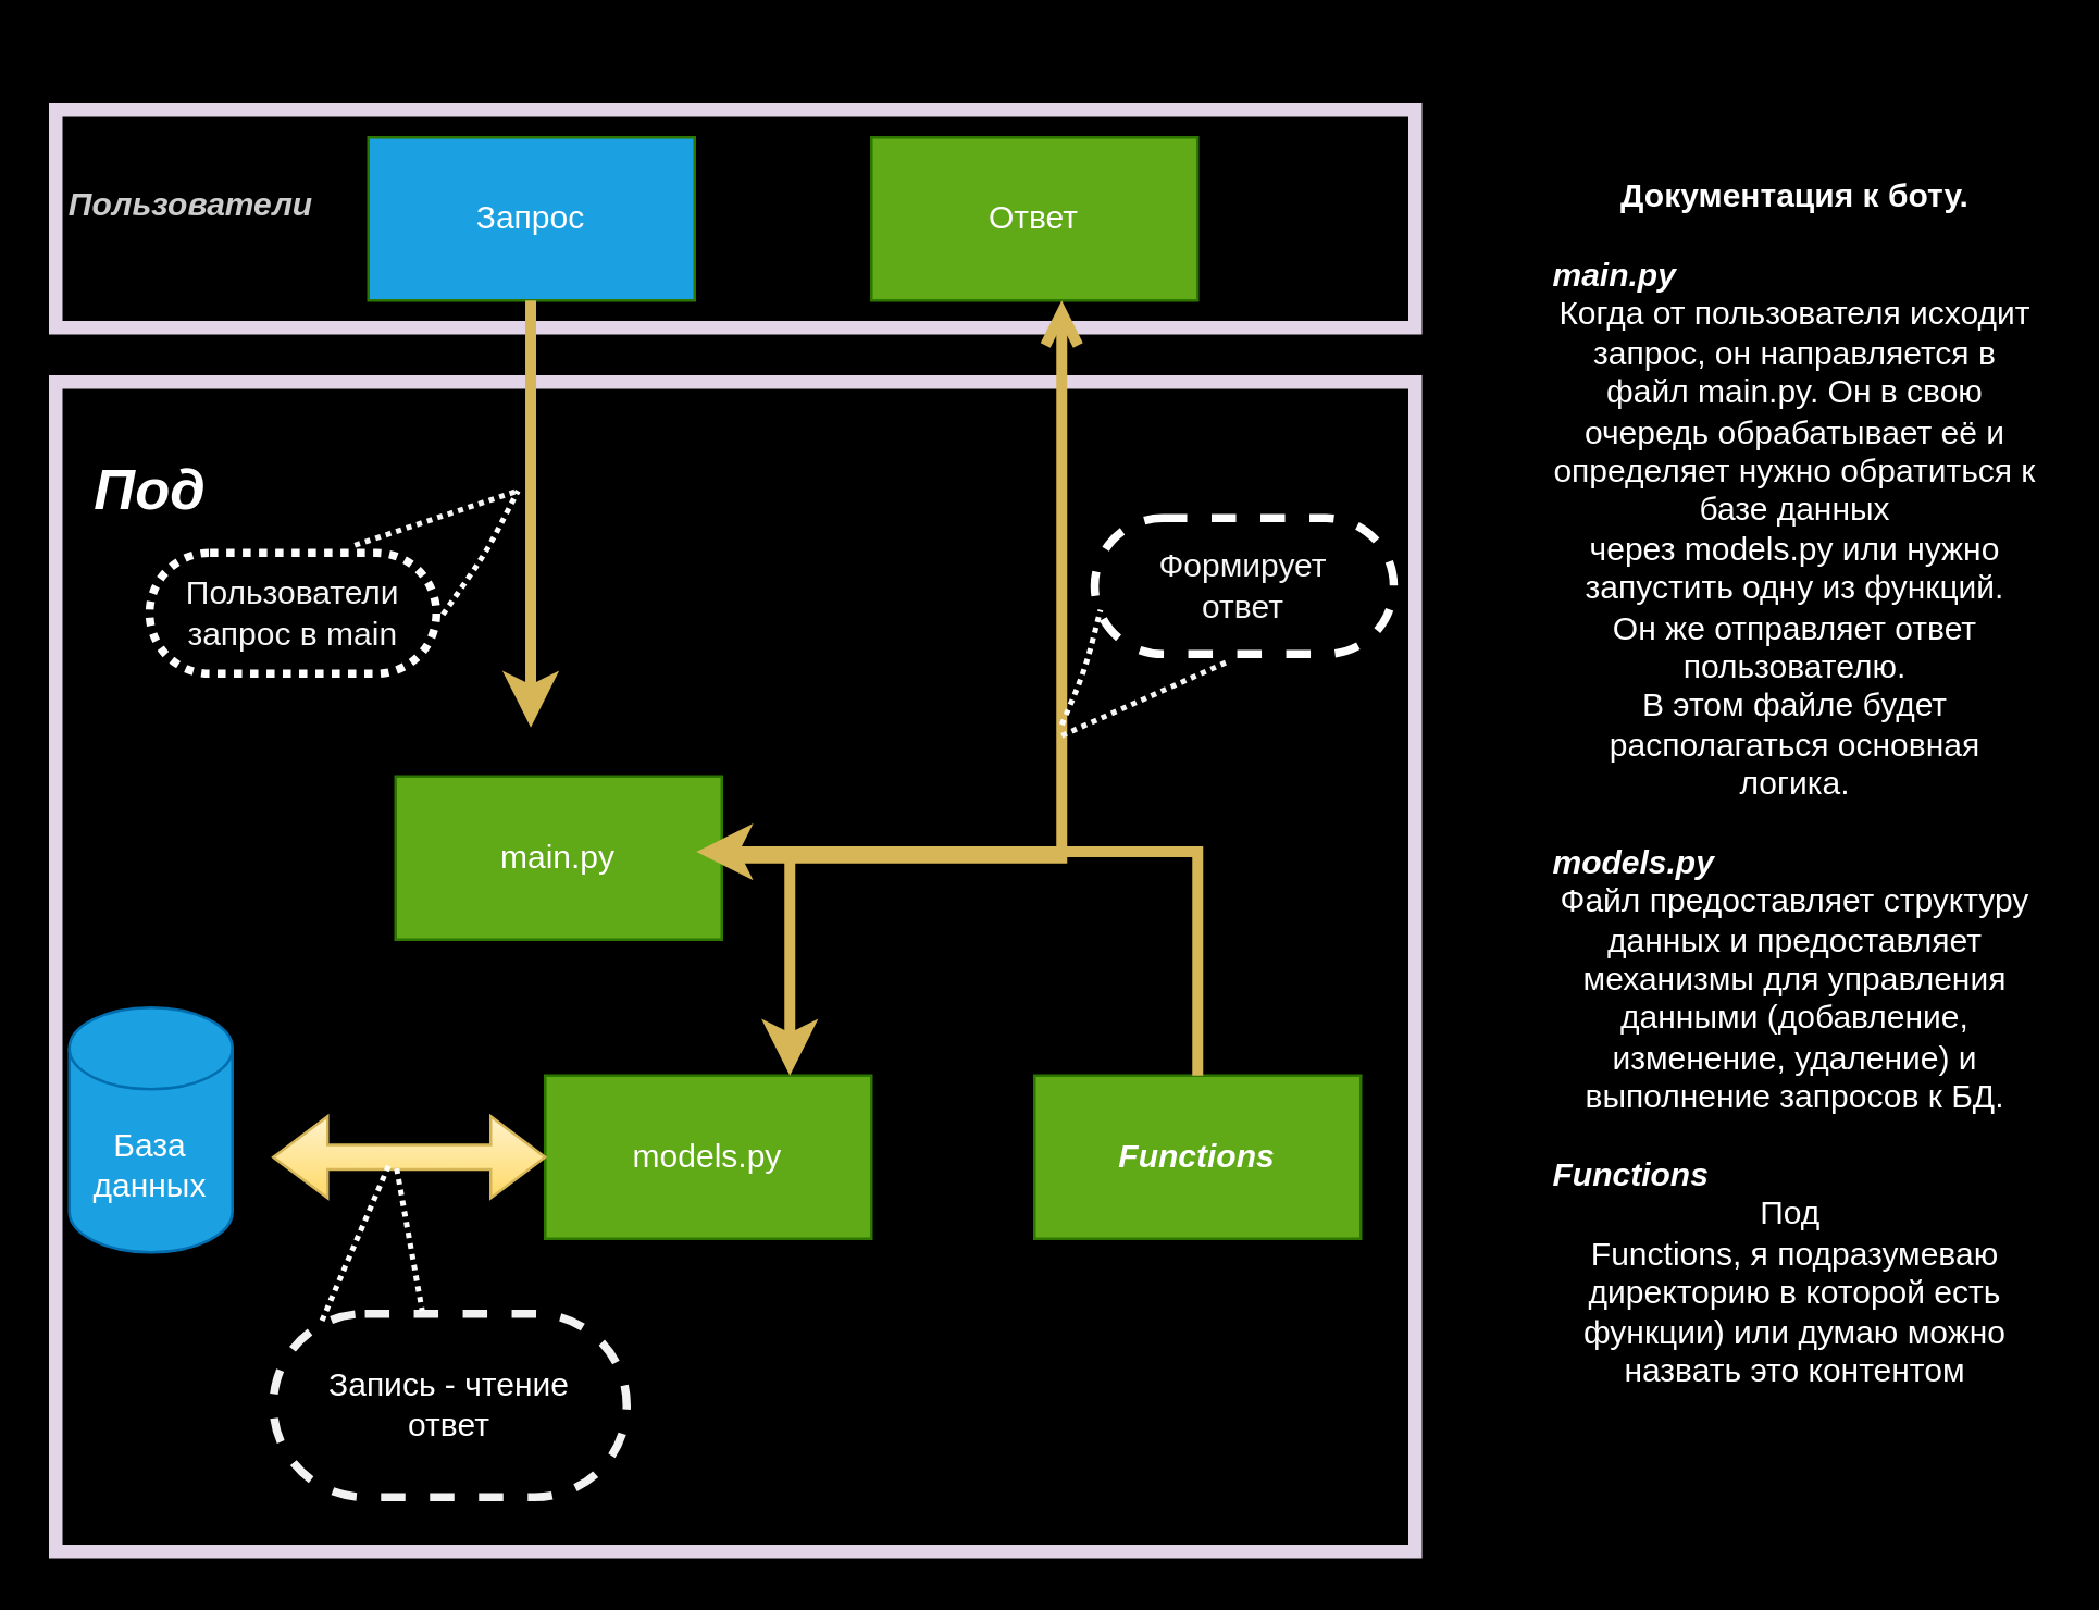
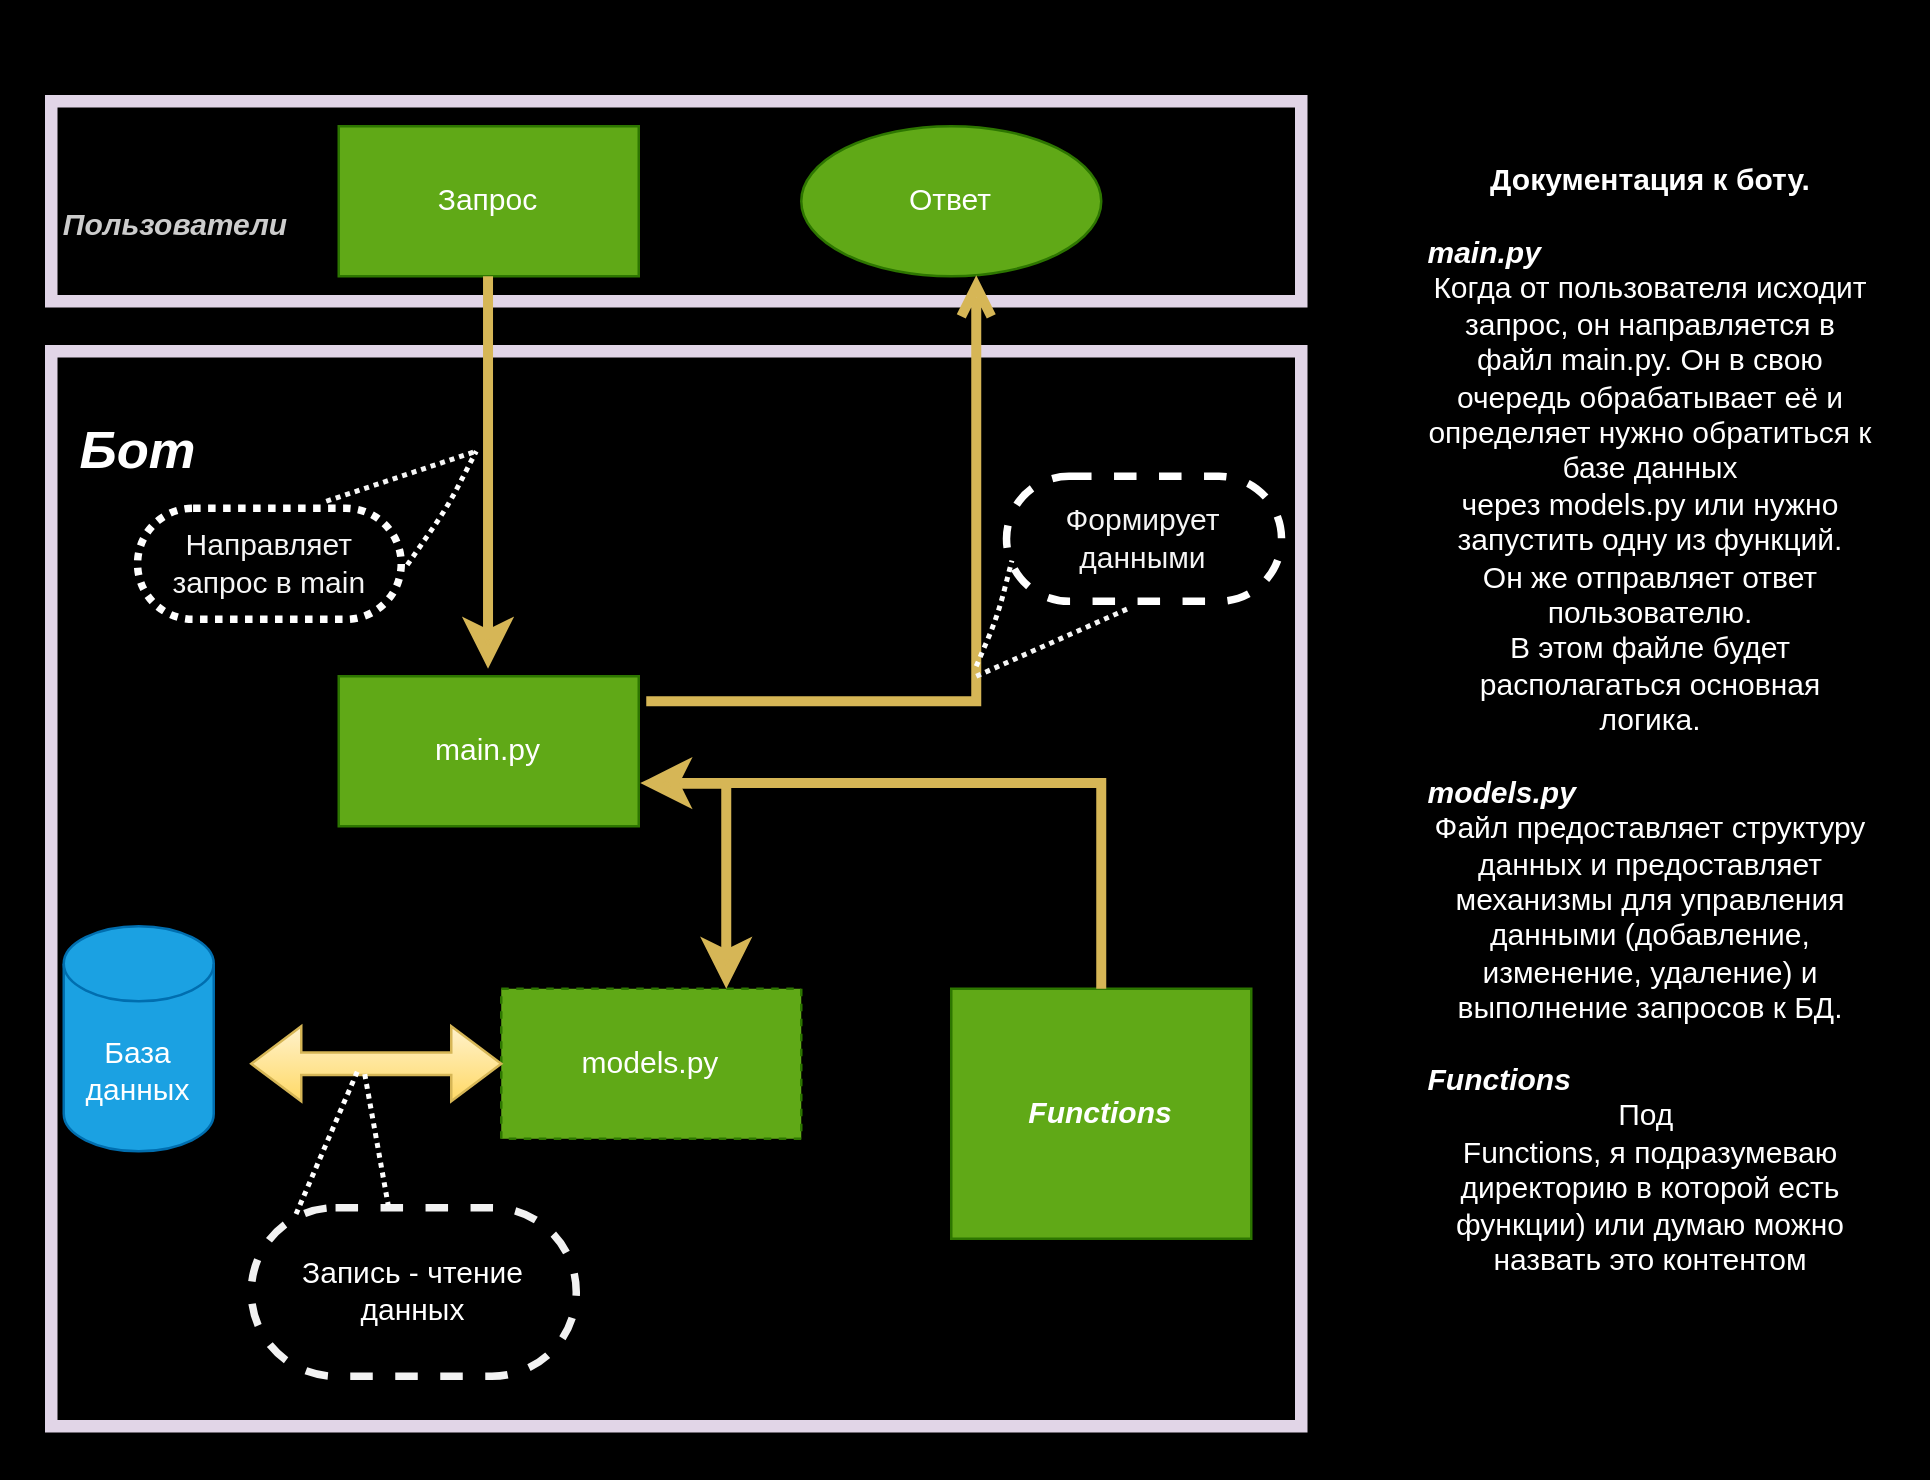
- <mxCell id="8" value="&lt;b&gt;&lt;i&gt;&lt;font color=&quot;#cccccc&quot;&gt;Пользователи&lt;/font&gt;&lt;/i&gt;&lt;/b&gt;" style="text;strokeColor=none;align=center;fillColor=none;html=1;verticalAlign=middle;whiteSpace=wrap;rounded=0;labelBackgroundColor=none;fontColor=#FFFFFF;" vertex="1" parent="3"><mxGeometry x="20" y="20" width="60" height="30" as="geometry" /></mxCell>
+ <mxCell id="8" value="&lt;b&gt;&lt;i&gt;&lt;font color=&quot;#cccccc&quot;&gt;Пользователи&lt;/font&gt;&lt;/i&gt;&lt;/b&gt;" style="text;strokeColor=none;align=center;fillColor=none;html=1;verticalAlign=middle;whiteSpace=wrap;rounded=0;labelBackgroundColor=none;fontColor=#FFFFFF;" vertex="1" parent="3"><mxGeometry x="20" y="35" width="60" height="30" as="geometry" /></mxCell>
- <mxCell id="6" value="Запрос" style="rounded=0;whiteSpace=wrap;html=1;fillColor=#1ba1e2;strokeColor=#2D7600;labelBackgroundColor=none;fontColor=#ffffff;" vertex="1" parent="3"><mxGeometry x="115" y="10" width="120" height="60" as="geometry" /></mxCell>
+ <mxCell id="6" value="Запрос" style="rounded=0;whiteSpace=wrap;html=1;fillColor=#60a917;strokeColor=#2D7600;labelBackgroundColor=none;fontColor=#ffffff;" vertex="1" parent="3"><mxGeometry x="115" y="10" width="120" height="60" as="geometry" /></mxCell>
- <mxCell id="7" value="Ответ" style="rounded=0;whiteSpace=wrap;html=1;fillColor=#60a917;strokeColor=#2D7600;labelBackgroundColor=none;fontColor=#ffffff;" vertex="1" parent="3"><mxGeometry x="300" y="10" width="120" height="60" as="geometry" /></mxCell>
+ <mxCell id="7" value="Ответ" style="ellipse;whiteSpace=wrap;html=1;fillColor=#60a917;strokeColor=#2D7600;labelBackgroundColor=none;fontColor=#ffffff;" vertex="1" parent="3"><mxGeometry x="300" y="10" width="120" height="60" as="geometry" /></mxCell>
- <mxCell id="9" value="&lt;b style=&quot;border-color: var(--border-color); font-family: Helvetica; font-style: normal; font-variant-ligatures: normal; font-variant-caps: normal; letter-spacing: normal; orphans: 2; text-indent: 0px; text-transform: none; widows: 2; word-spacing: 0px; -webkit-text-stroke-width: 0px; text-decoration-thickness: initial; text-decoration-style: initial; text-decoration-color: initial;&quot;&gt;&lt;i style=&quot;border-color: var(--border-color);&quot;&gt;&lt;font style=&quot;font-size: 21px;&quot;&gt;Под&lt;/font&gt;&lt;/i&gt;&lt;/b&gt;" style="text;whiteSpace=wrap;html=1;shadow=0;align=center;fontColor=#FFFFFF;rounded=0;labelBackgroundColor=none;" vertex="1" parent="3"><mxGeometry x="20" y="120" width="30" height="30" as="geometry" /></mxCell>
+ <mxCell id="9" value="&lt;b style=&quot;border-color: var(--border-color); font-family: Helvetica; font-style: normal; font-variant-ligatures: normal; font-variant-caps: normal; letter-spacing: normal; orphans: 2; text-indent: 0px; text-transform: none; widows: 2; word-spacing: 0px; -webkit-text-stroke-width: 0px; text-decoration-thickness: initial; text-decoration-style: initial; text-decoration-color: initial;&quot;&gt;&lt;i style=&quot;border-color: var(--border-color);&quot;&gt;&lt;font style=&quot;font-size: 21px;&quot;&gt;Бот&lt;/font&gt;&lt;/i&gt;&lt;/b&gt;" style="text;whiteSpace=wrap;html=1;shadow=0;align=center;fontColor=#FFFFFF;rounded=0;labelBackgroundColor=none;" vertex="1" parent="3"><mxGeometry x="20" y="120" width="30" height="30" as="geometry" /></mxCell>
- <mxCell id="20" value="&lt;font color=&quot;#f5f5f5&quot;&gt;Формирует&lt;br&gt;ответ&lt;/font&gt;" style="whiteSpace=wrap;html=1;rounded=1;arcSize=50;align=center;verticalAlign=middle;strokeWidth=3;autosize=1;spacing=4;treeFolding=1;treeMoving=1;newEdgeStyle={&quot;edgeStyle&quot;:&quot;entityRelationEdgeStyle&quot;,&quot;startArrow&quot;:&quot;none&quot;,&quot;endArrow&quot;:&quot;none&quot;,&quot;segment&quot;:10,&quot;curved&quot;:1,&quot;sourcePerimeterSpacing&quot;:0,&quot;targetPerimeterSpacing&quot;:0};strokeColor=#FFFFFF;fillColor=none;gradientColor=#b3b3b3;perimeterSpacing=4;dashed=1;" vertex="1" parent="19"><mxGeometry x="12.11" y="10" width="110" height="50" as="geometry" /></mxCell>
+ <mxCell id="20" value="&lt;font color=&quot;#f5f5f5&quot;&gt;Формирует&lt;br&gt;данными&lt;/font&gt;" style="whiteSpace=wrap;html=1;rounded=1;arcSize=50;align=center;verticalAlign=middle;strokeWidth=3;autosize=1;spacing=4;treeFolding=1;treeMoving=1;newEdgeStyle={&quot;edgeStyle&quot;:&quot;entityRelationEdgeStyle&quot;,&quot;startArrow&quot;:&quot;none&quot;,&quot;endArrow&quot;:&quot;none&quot;,&quot;segment&quot;:10,&quot;curved&quot;:1,&quot;sourcePerimeterSpacing&quot;:0,&quot;targetPerimeterSpacing&quot;:0};strokeColor=#FFFFFF;fillColor=none;gradientColor=#b3b3b3;perimeterSpacing=4;dashed=1;" vertex="1" parent="19"><mxGeometry x="12.11" y="10" width="110" height="50" as="geometry" /></mxCell>
- <mxCell id="28" value="&lt;font color=&quot;#f5f5f5&quot;&gt;Пользователи запрос в main&lt;/font&gt;" style="whiteSpace=wrap;html=1;rounded=1;arcSize=50;align=center;verticalAlign=middle;strokeWidth=3;autosize=1;spacing=4;treeFolding=1;treeMoving=1;newEdgeStyle={&quot;edgeStyle&quot;:&quot;entityRelationEdgeStyle&quot;,&quot;startArrow&quot;:&quot;none&quot;,&quot;endArrow&quot;:&quot;none&quot;,&quot;segment&quot;:10,&quot;curved&quot;:1,&quot;sourcePerimeterSpacing&quot;:0,&quot;targetPerimeterSpacing&quot;:0};strokeColor=#FFFFFF;fillColor=none;gradientColor=#b3b3b3;perimeterSpacing=4;dashed=1;dashPattern=1 1;" vertex="1" parent="27"><mxGeometry x="-15.48" y="12.78" width="105.48" height="44.44" as="geometry" /></mxCell>
+ <mxCell id="28" value="&lt;font color=&quot;#f5f5f5&quot;&gt;Направляет запрос в main&lt;/font&gt;" style="whiteSpace=wrap;html=1;rounded=1;arcSize=50;align=center;verticalAlign=middle;strokeWidth=3;autosize=1;spacing=4;treeFolding=1;treeMoving=1;newEdgeStyle={&quot;edgeStyle&quot;:&quot;entityRelationEdgeStyle&quot;,&quot;startArrow&quot;:&quot;none&quot;,&quot;endArrow&quot;:&quot;none&quot;,&quot;segment&quot;:10,&quot;curved&quot;:1,&quot;sourcePerimeterSpacing&quot;:0,&quot;targetPerimeterSpacing&quot;:0};strokeColor=#FFFFFF;fillColor=none;gradientColor=#b3b3b3;perimeterSpacing=4;dashed=1;dashPattern=1 1;" vertex="1" parent="27"><mxGeometry x="-15.48" y="12.78" width="105.48" height="44.44" as="geometry" /></mxCell>
- <mxCell id="10" value="main.py" style="rounded=0;whiteSpace=wrap;html=1;fillColor=#60a917;strokeColor=#2D7600;labelBackgroundColor=none;fontColor=#ffffff;" vertex="1" parent="3"><mxGeometry x="125" y="245" width="120" height="60" as="geometry" /></mxCell>
+ <mxCell id="10" value="main.py" style="rounded=0;whiteSpace=wrap;html=1;fillColor=#60a917;strokeColor=#2D7600;labelBackgroundColor=none;fontColor=#ffffff;" vertex="1" parent="3"><mxGeometry x="115" y="230" width="120" height="60" as="geometry" /></mxCell>
- <mxCell id="12" value="models.py" style="rounded=0;whiteSpace=wrap;html=1;fillColor=#60a917;strokeColor=#2D7600;labelBackgroundColor=none;fontColor=#ffffff;" vertex="1" parent="3"><mxGeometry x="180" y="355" width="120" height="60" as="geometry" /></mxCell>
+ <mxCell id="12" value="models.py" style="rounded=0;whiteSpace=wrap;html=1;fillColor=#60a917;strokeColor=#2D7600;labelBackgroundColor=none;fontColor=#ffffff;dashed=1;" vertex="1" parent="3"><mxGeometry x="180" y="355" width="120" height="60" as="geometry" /></mxCell>
- <mxCell id="11" value="&lt;b style=&quot;border-color: var(--border-color); text-align: left;&quot;&gt;&lt;i style=&quot;border-color: var(--border-color);&quot;&gt;Functions&lt;/i&gt;&lt;/b&gt;" style="rounded=0;whiteSpace=wrap;html=1;fillColor=#60a917;strokeColor=#2D7600;labelBackgroundColor=none;fontColor=#ffffff;" vertex="1" parent="3"><mxGeometry x="360" y="355" width="120" height="60" as="geometry" /></mxCell>
+ <mxCell id="11" value="&lt;b style=&quot;border-color: var(--border-color); text-align: left;&quot;&gt;&lt;i style=&quot;border-color: var(--border-color);&quot;&gt;Functions&lt;/i&gt;&lt;/b&gt;" style="rounded=0;whiteSpace=wrap;html=1;fillColor=#60a917;strokeColor=#2D7600;labelBackgroundColor=none;fontColor=#ffffff;" vertex="1" parent="3"><mxGeometry x="360" y="355" width="120" height="100" as="geometry" /></mxCell>
- <mxCell id="26" value="&lt;font color=&quot;#ffffff&quot;&gt;Запись - чтение&lt;br&gt;&amp;nbsp;ответ&amp;nbsp;&lt;/font&gt;" style="whiteSpace=wrap;html=1;rounded=1;arcSize=50;align=center;verticalAlign=middle;strokeWidth=3;autosize=1;spacing=4;treeFolding=1;treeMoving=1;newEdgeStyle={&quot;edgeStyle&quot;:&quot;entityRelationEdgeStyle&quot;,&quot;startArrow&quot;:&quot;none&quot;,&quot;endArrow&quot;:&quot;none&quot;,&quot;segment&quot;:10,&quot;curved&quot;:1,&quot;sourcePerimeterSpacing&quot;:0,&quot;targetPerimeterSpacing&quot;:0};strokeColor=#F2F2F2;fillColor=none;gradientColor=#b3b3b3;perimeterSpacing=4;dashed=1;" vertex="1" parent="25"><mxGeometry x="25" y="2.56" width="130" height="67.44" as="geometry" /></mxCell>
+ <mxCell id="26" value="&lt;font color=&quot;#ffffff&quot;&gt;Запись - чтение&lt;br&gt;&amp;nbsp;данных&amp;nbsp;&lt;/font&gt;" style="whiteSpace=wrap;html=1;rounded=1;arcSize=50;align=center;verticalAlign=middle;strokeWidth=3;autosize=1;spacing=4;treeFolding=1;treeMoving=1;newEdgeStyle={&quot;edgeStyle&quot;:&quot;entityRelationEdgeStyle&quot;,&quot;startArrow&quot;:&quot;none&quot;,&quot;endArrow&quot;:&quot;none&quot;,&quot;segment&quot;:10,&quot;curved&quot;:1,&quot;sourcePerimeterSpacing&quot;:0,&quot;targetPerimeterSpacing&quot;:0};strokeColor=#F2F2F2;fillColor=none;gradientColor=#b3b3b3;perimeterSpacing=4;dashed=1;" vertex="1" parent="25"><mxGeometry x="25" y="2.56" width="130" height="67.44" as="geometry" /></mxCell>
